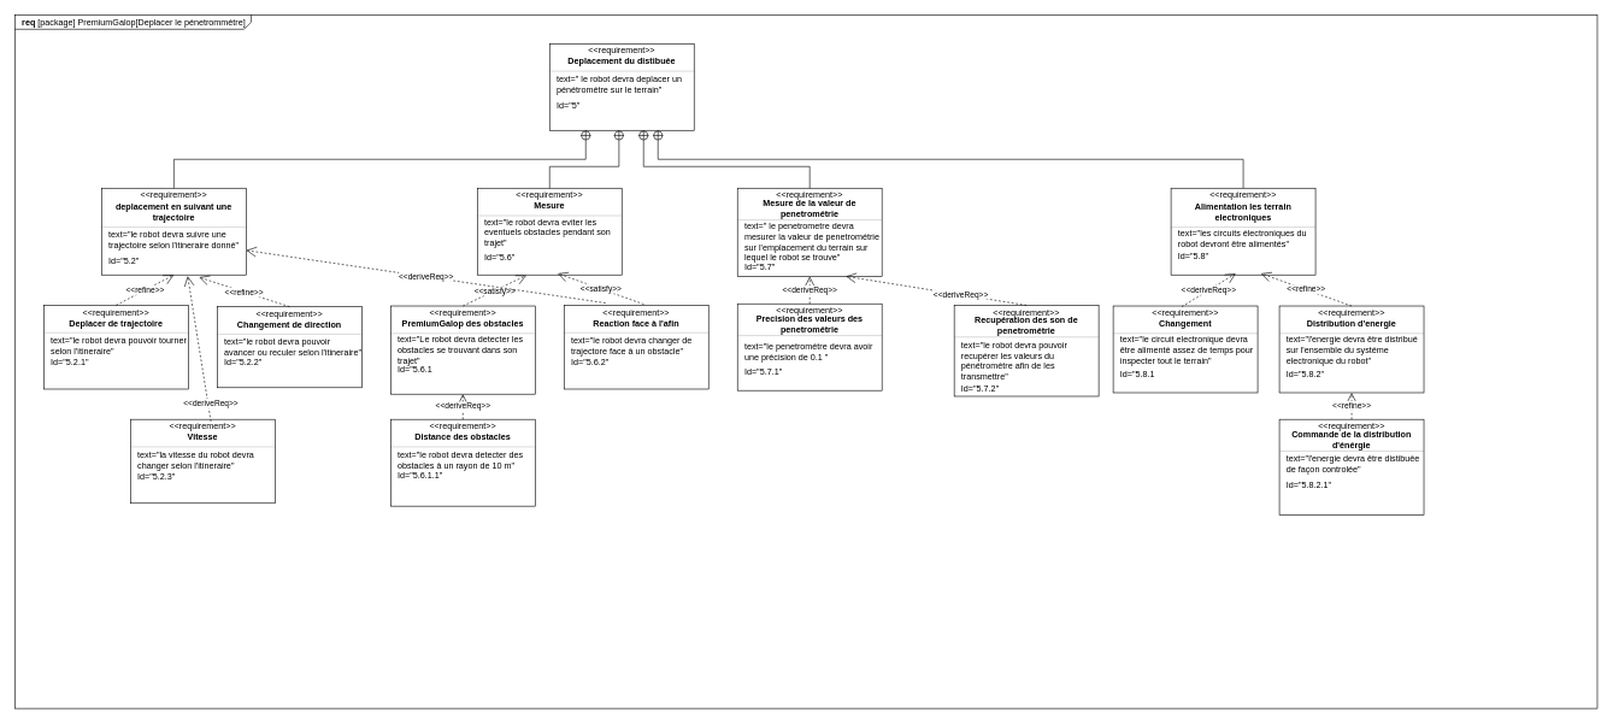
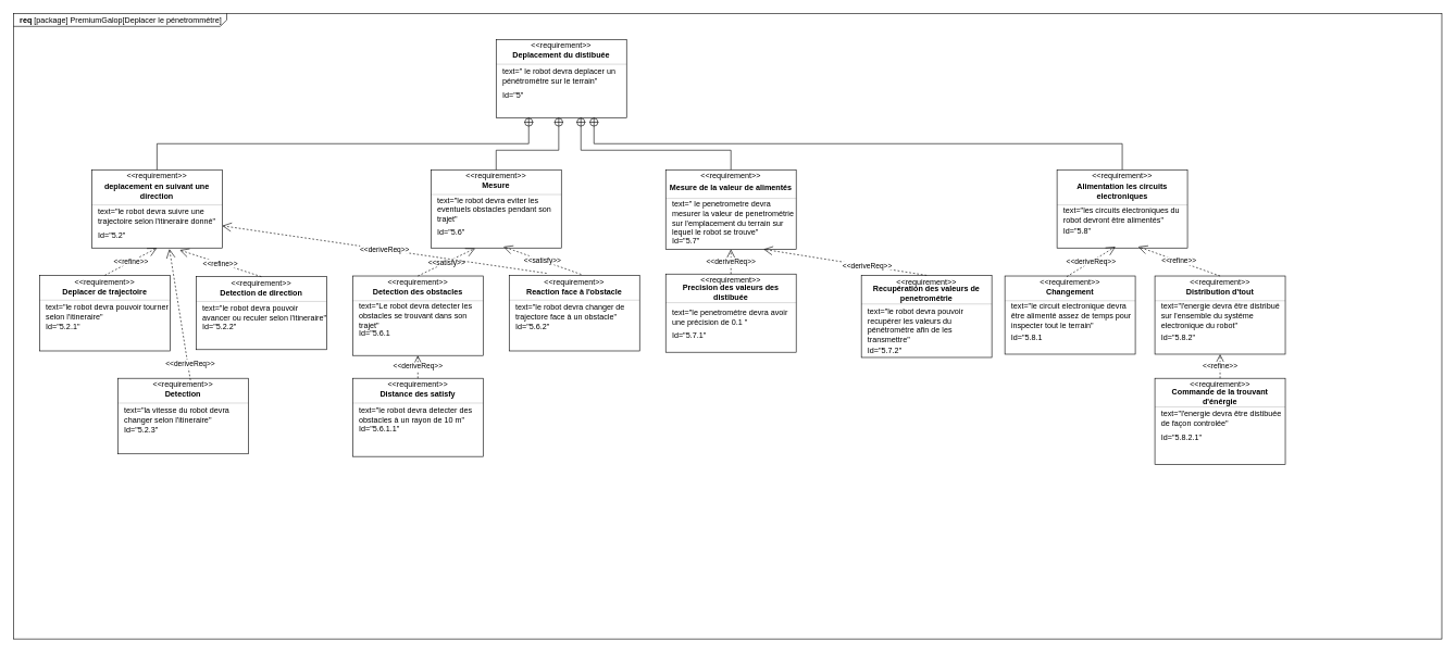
- <mxCell id="26" value="Mesure de la valeur de penetrométrie" style="html=1;align=center;spacing=0;verticalAlign=middle;strokeColor=none;fillColor=none;whiteSpace=wrap;fontStyle=1" parent="24" vertex="1"><mxGeometry y="16" width="200" height="24" as="geometry" /></mxCell>
+ <mxCell id="26" value="Mesure de la valeur de alimentés" style="html=1;align=center;spacing=0;verticalAlign=middle;strokeColor=none;fillColor=none;whiteSpace=wrap;fontStyle=1" parent="24" vertex="1"><mxGeometry y="16" width="200" height="24" as="geometry" /></mxCell>
- <mxCell id="12" value="deplacement en suivant une trajectoire" style="html=1;align=center;spacing=0;verticalAlign=middle;strokeColor=none;fillColor=none;whiteSpace=wrap;fontStyle=1" parent="10" vertex="1"><mxGeometry y="16" width="200" height="34" as="geometry" /></mxCell>
+ <mxCell id="12" value="deplacement en suivant une direction" style="html=1;align=center;spacing=0;verticalAlign=middle;strokeColor=none;fillColor=none;whiteSpace=wrap;fontStyle=1" parent="10" vertex="1"><mxGeometry y="16" width="200" height="34" as="geometry" /></mxCell>
- <mxCell id="33" value="Alimentation les terrain electroniques" style="html=1;align=center;spacing=0;verticalAlign=middle;strokeColor=none;fillColor=none;whiteSpace=wrap;fontStyle=1" parent="31" vertex="1"><mxGeometry y="16" width="200" height="34" as="geometry" /></mxCell>
+ <mxCell id="33" value="Alimentation les circuits electroniques" style="html=1;align=center;spacing=0;verticalAlign=middle;strokeColor=none;fillColor=none;whiteSpace=wrap;fontStyle=1" parent="31" vertex="1"><mxGeometry y="16" width="200" height="34" as="geometry" /></mxCell>
- <mxCell id="55" value="PremiumGalop des obstacles" style="html=1;align=center;spacing=0;verticalAlign=middle;strokeColor=none;fillColor=none;whiteSpace=wrap;fontStyle=1" parent="53" vertex="1"><mxGeometry y="16" width="200" height="18" as="geometry" /></mxCell>
+ <mxCell id="55" value="Detection des obstacles" style="html=1;align=center;spacing=0;verticalAlign=middle;strokeColor=none;fillColor=none;whiteSpace=wrap;fontStyle=1" parent="53" vertex="1"><mxGeometry y="16" width="200" height="18" as="geometry" /></mxCell>
- <mxCell id="97" value="Reaction face à l'afin" style="html=1;align=center;spacing=0;verticalAlign=middle;strokeColor=none;fillColor=none;whiteSpace=wrap;fontStyle=1" parent="95" vertex="1"><mxGeometry y="16" width="200" height="18" as="geometry" /></mxCell>
+ <mxCell id="97" value="Reaction face à l'obstacle" style="html=1;align=center;spacing=0;verticalAlign=middle;strokeColor=none;fillColor=none;whiteSpace=wrap;fontStyle=1" parent="95" vertex="1"><mxGeometry y="16" width="200" height="18" as="geometry" /></mxCell>
- <mxCell id="48" value="Precision des valeurs des penetrométrie" style="html=1;align=center;spacing=0;verticalAlign=middle;strokeColor=none;fillColor=none;whiteSpace=wrap;fontStyle=1" parent="46" vertex="1"><mxGeometry y="16" width="200" height="24" as="geometry" /></mxCell>
+ <mxCell id="48" value="Precision des valeurs des distibuée" style="html=1;align=center;spacing=0;verticalAlign=middle;strokeColor=none;fillColor=none;whiteSpace=wrap;fontStyle=1" parent="46" vertex="1"><mxGeometry y="16" width="200" height="24" as="geometry" /></mxCell>
- <mxCell id="83" value="Distribution d'energie" style="html=1;align=center;spacing=0;verticalAlign=middle;strokeColor=none;fillColor=none;whiteSpace=wrap;fontStyle=1" parent="81" vertex="1"><mxGeometry y="16" width="200" height="18" as="geometry" /></mxCell>
+ <mxCell id="83" value="Distribution d'tout" style="html=1;align=center;spacing=0;verticalAlign=middle;strokeColor=none;fillColor=none;whiteSpace=wrap;fontStyle=1" parent="81" vertex="1"><mxGeometry y="16" width="200" height="18" as="geometry" /></mxCell>
- <mxCell id="69" value="Changement de direction" style="html=1;align=center;spacing=0;verticalAlign=middle;strokeColor=none;fillColor=none;whiteSpace=wrap;fontStyle=1" parent="67" vertex="1"><mxGeometry y="16" width="200" height="18" as="geometry" /></mxCell>
+ <mxCell id="69" value="Detection de direction" style="html=1;align=center;spacing=0;verticalAlign=middle;strokeColor=none;fillColor=none;whiteSpace=wrap;fontStyle=1" parent="67" vertex="1"><mxGeometry y="16" width="200" height="18" as="geometry" /></mxCell>
- <mxCell id="126" value="Recupération des son de penetrométrie" style="html=1;align=center;spacing=0;verticalAlign=middle;strokeColor=none;fillColor=none;whiteSpace=wrap;fontStyle=1" parent="124" vertex="1"><mxGeometry y="16" width="200" height="24" as="geometry" /></mxCell>
+ <mxCell id="126" value="Recupération des valeurs de penetrométrie" style="html=1;align=center;spacing=0;verticalAlign=middle;strokeColor=none;fillColor=none;whiteSpace=wrap;fontStyle=1" parent="124" vertex="1"><mxGeometry y="16" width="200" height="24" as="geometry" /></mxCell>
- <mxCell id="90" value="Vitesse" style="html=1;align=center;spacing=0;verticalAlign=middle;strokeColor=none;fillColor=none;whiteSpace=wrap;fontStyle=1" parent="88" vertex="1"><mxGeometry y="16" width="200" height="18" as="geometry" /></mxCell>
+ <mxCell id="90" value="Detection" style="html=1;align=center;spacing=0;verticalAlign=middle;strokeColor=none;fillColor=none;whiteSpace=wrap;fontStyle=1" parent="88" vertex="1"><mxGeometry y="16" width="200" height="18" as="geometry" /></mxCell>
- <mxCell id="40" value="Distance des obstacles" style="html=1;align=center;spacing=0;verticalAlign=middle;strokeColor=none;fillColor=none;whiteSpace=wrap;fontStyle=1" parent="38" vertex="1"><mxGeometry y="16" width="200" height="18" as="geometry" /></mxCell>
+ <mxCell id="40" value="Distance des satisfy" style="html=1;align=center;spacing=0;verticalAlign=middle;strokeColor=none;fillColor=none;whiteSpace=wrap;fontStyle=1" parent="38" vertex="1"><mxGeometry y="16" width="200" height="18" as="geometry" /></mxCell>
- <mxCell id="118" value="Commande de la distribution d'énérgie" style="html=1;align=center;spacing=0;verticalAlign=middle;strokeColor=none;fillColor=none;whiteSpace=wrap;fontStyle=1" parent="116" vertex="1"><mxGeometry y="16" width="200" height="24" as="geometry" /></mxCell>
+ <mxCell id="118" value="Commande de la trouvant d'énérgie" style="html=1;align=center;spacing=0;verticalAlign=middle;strokeColor=none;fillColor=none;whiteSpace=wrap;fontStyle=1" parent="116" vertex="1"><mxGeometry y="16" width="200" height="24" as="geometry" /></mxCell>
